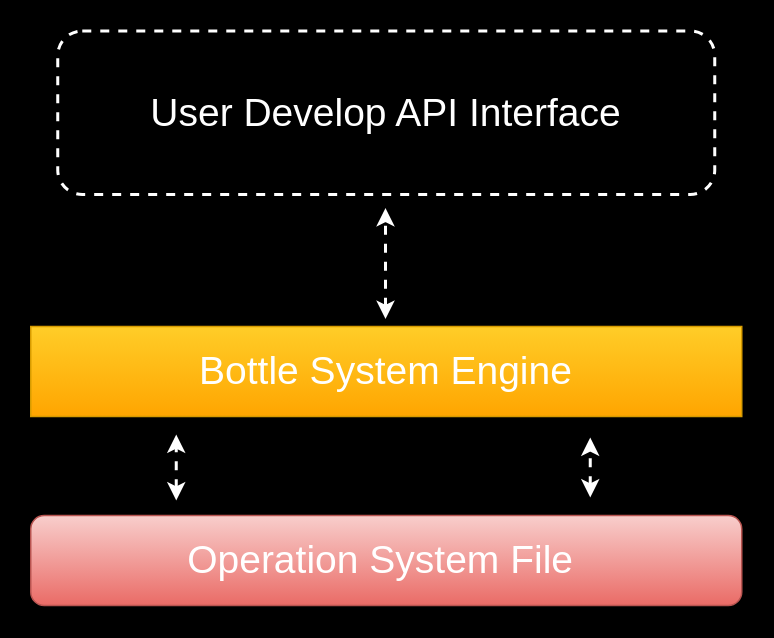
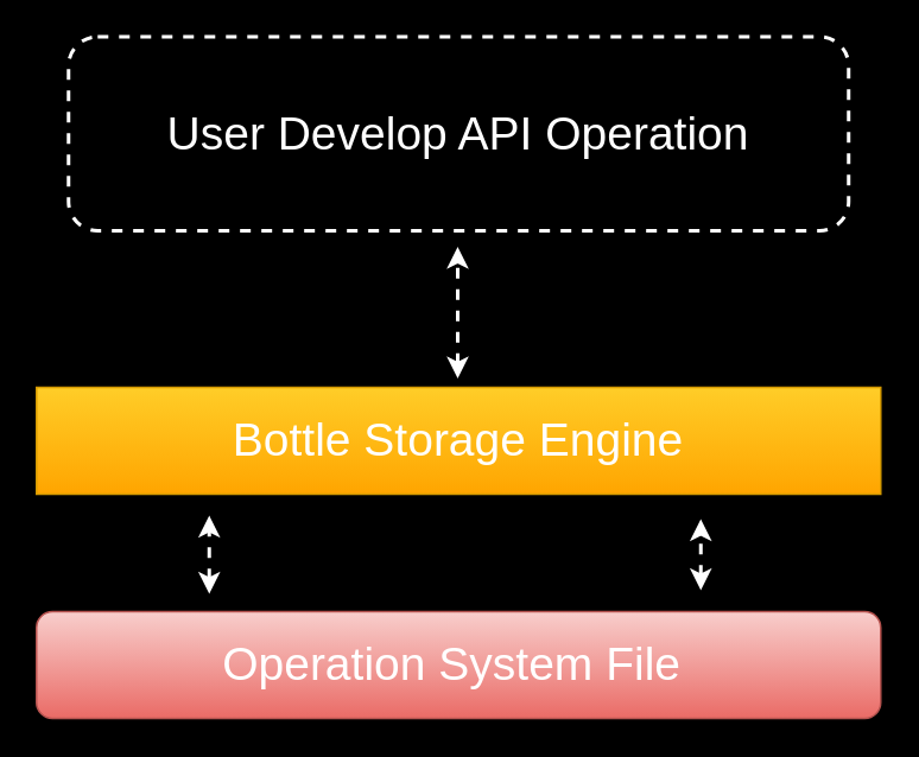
- <mxCell id="7" value="User Develop API Interface" style="rounded=1;whiteSpace=wrap;html=1;fontSize=26;fontColor=#FFFFFF;dashed=1;strokeWidth=2;fillColor=#000000;strokeColor=#FFFFFF;" vertex="1" parent="1"><mxGeometry x="38" y="20" width="438" height="109" as="geometry" /></mxCell>
+ <mxCell id="7" value="User Develop API Operation" style="rounded=1;whiteSpace=wrap;html=1;fontSize=26;fontColor=#FFFFFF;dashed=1;strokeWidth=2;fillColor=#000000;strokeColor=#FFFFFF;" vertex="1" parent="1"><mxGeometry x="38" y="20" width="438" height="109" as="geometry" /></mxCell>
- <mxCell id="3" value="&lt;font style=&quot;font-size: 26px&quot; color=&quot;#ffffff&quot;&gt;Bottle System Engine&lt;/font&gt;" style="rounded=0;whiteSpace=wrap;html=1;fillColor=#ffcd28;gradientColor=#ffa500;strokeColor=#d79b00;" vertex="1" parent="2"><mxGeometry width="474" height="60" as="geometry" /></mxCell>
+ <mxCell id="3" value="&lt;font style=&quot;font-size: 26px&quot; color=&quot;#ffffff&quot;&gt;Bottle Storage Engine&lt;/font&gt;" style="rounded=0;whiteSpace=wrap;html=1;fillColor=#ffcd28;gradientColor=#ffa500;strokeColor=#d79b00;" vertex="1" parent="2"><mxGeometry width="474" height="60" as="geometry" /></mxCell>
